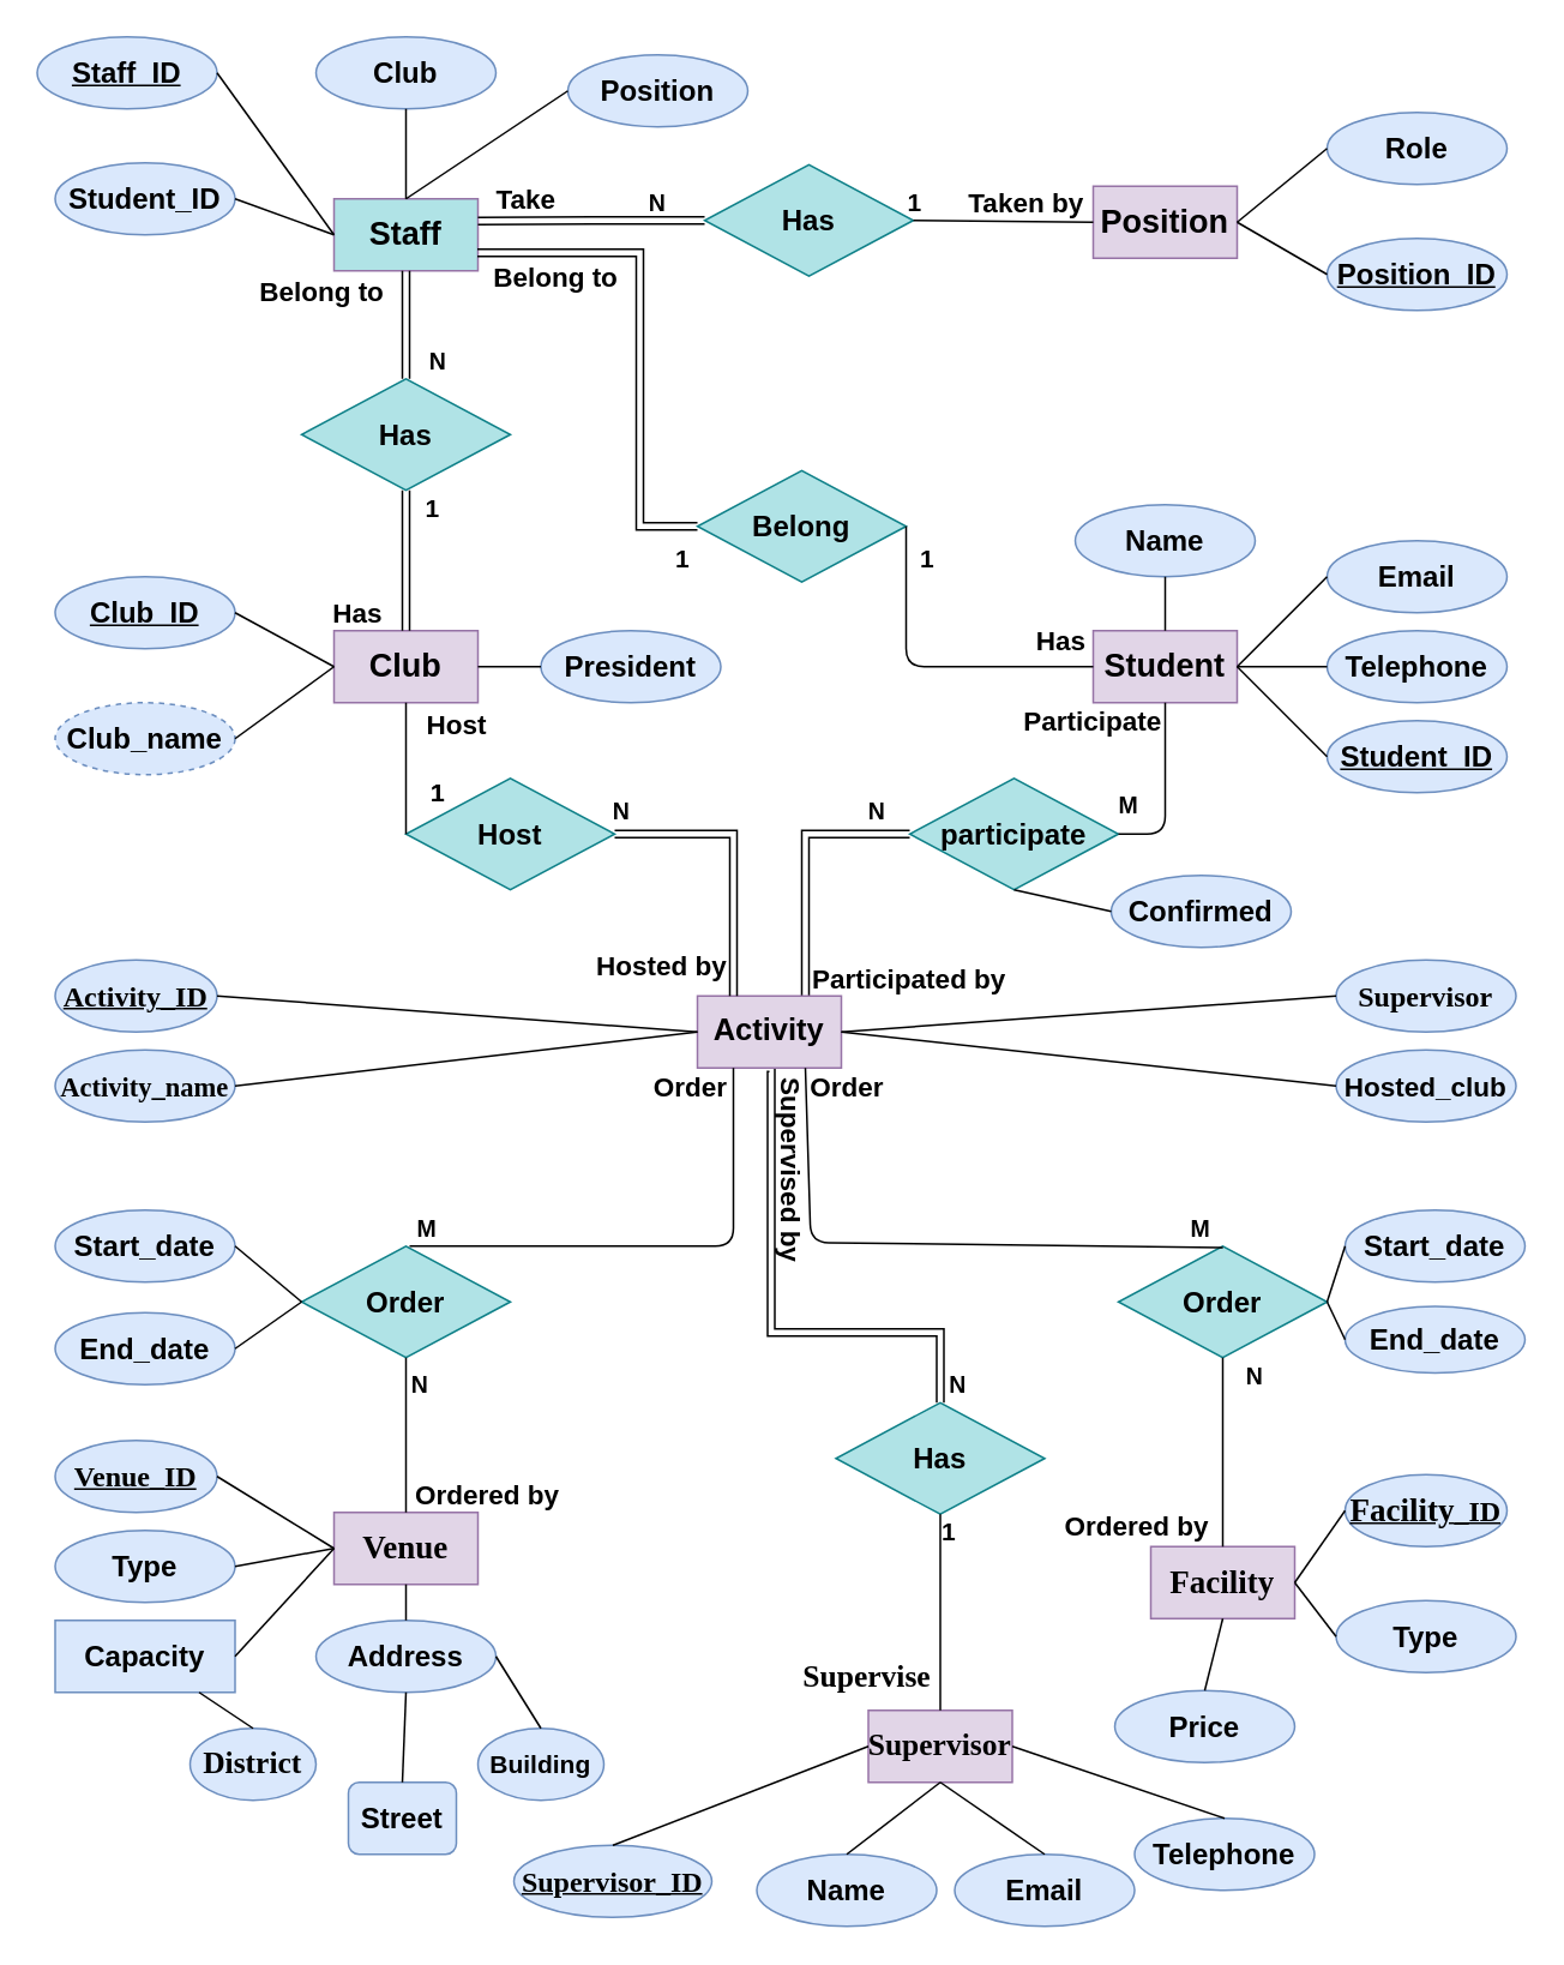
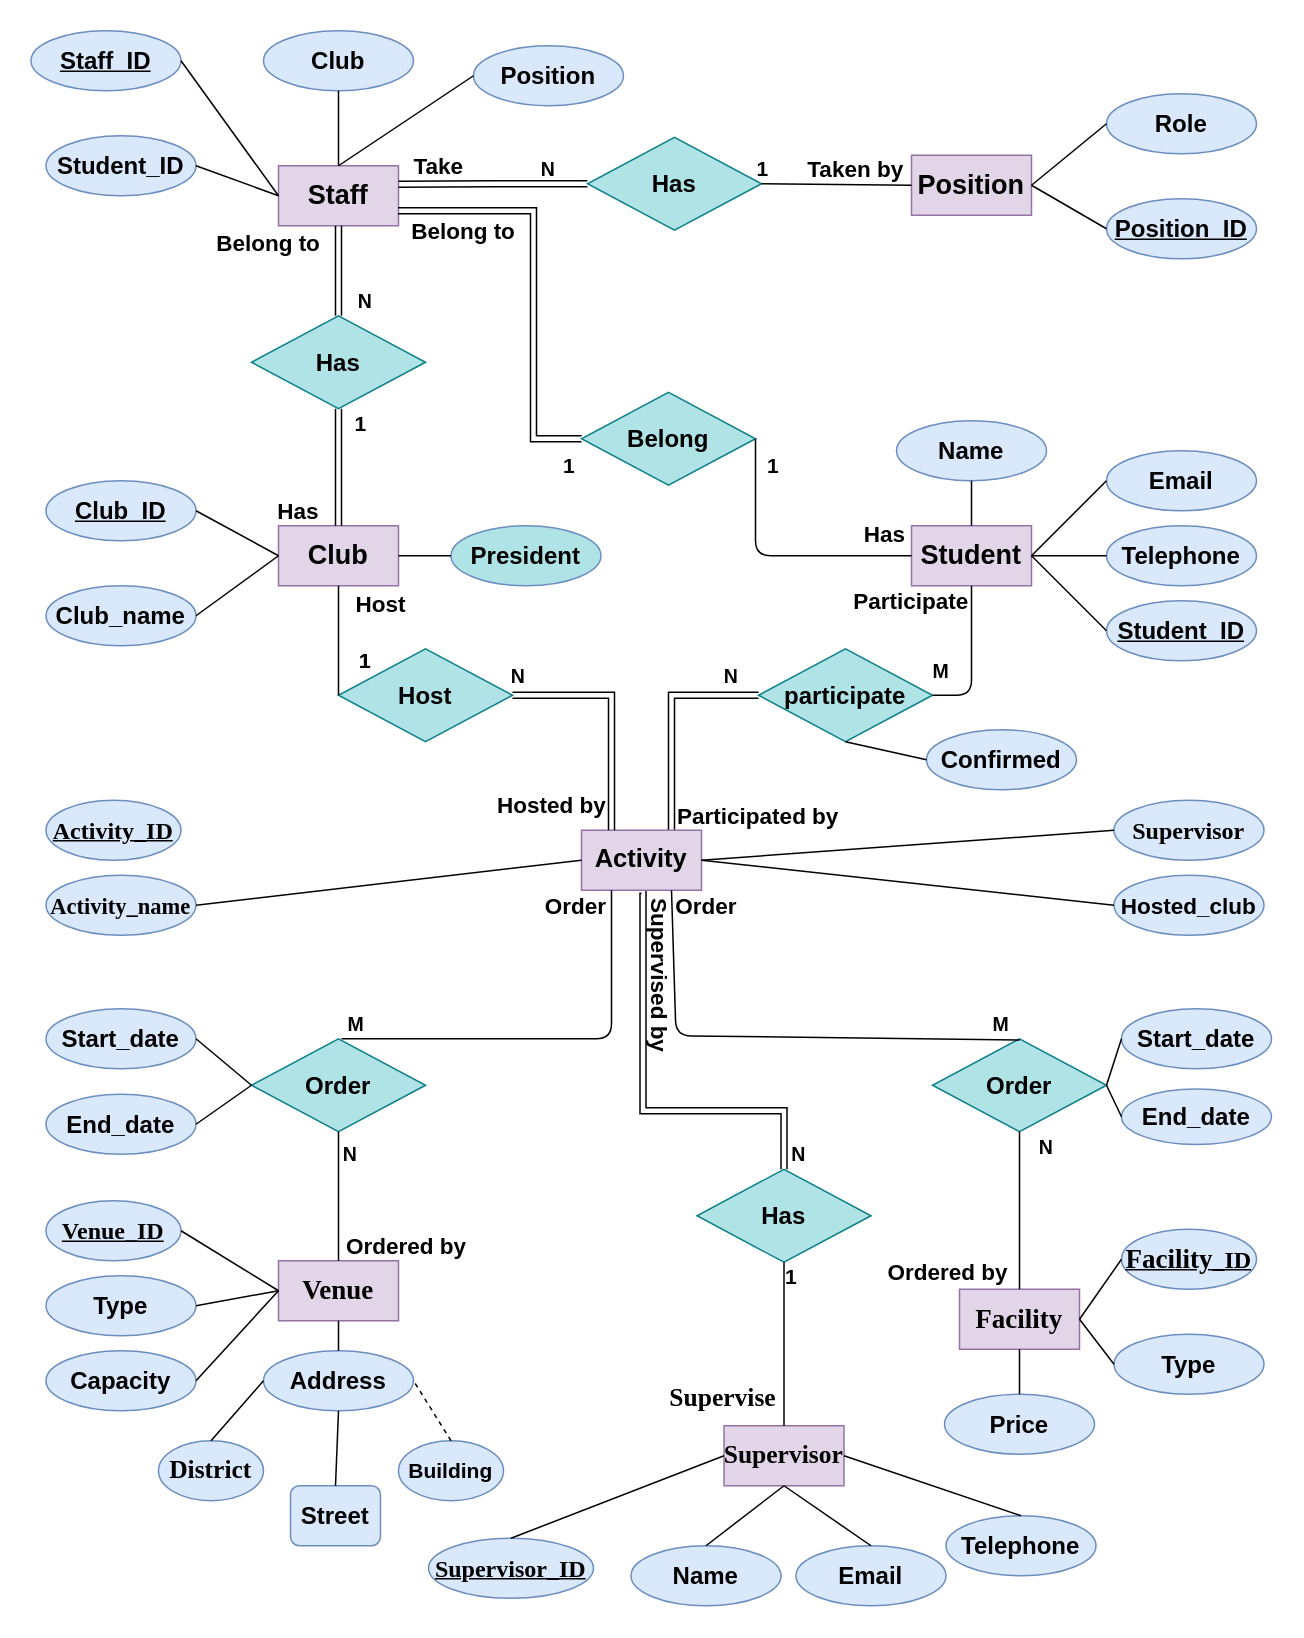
- <mxCell id="9" value="&lt;font style=&quot;font-size: 18px&quot;&gt;&lt;span&gt;&lt;font style=&quot;font-size: 18px&quot;&gt;Staff&lt;/font&gt;&lt;/span&gt;&lt;/font&gt;" style="rounded=0;whiteSpace=wrap;html=1;fontSize=13;fontStyle=1;fillColor=#b0e3e6;strokeColor=#9673a6;" parent="1" vertex="1"><mxGeometry x="185" y="110" width="80" height="40" as="geometry" /></mxCell>
+ <mxCell id="9" value="&lt;font style=&quot;font-size: 18px&quot;&gt;&lt;span&gt;&lt;font style=&quot;font-size: 18px&quot;&gt;Staff&lt;/font&gt;&lt;/span&gt;&lt;/font&gt;" style="rounded=0;whiteSpace=wrap;html=1;fontSize=13;fontStyle=1;fillColor=#e1d5e7;strokeColor=#9673a6;" parent="1" vertex="1"><mxGeometry x="185" y="110" width="80" height="40" as="geometry" /></mxCell>
- <mxCell id="106" value="&lt;font style=&quot;font-size: 16px&quot;&gt;President&lt;/font&gt;" style="ellipse;whiteSpace=wrap;html=1;fontSize=13;fillColor=#dae8fc;strokeColor=#6c8ebf;fontStyle=1" parent="1" vertex="1"><mxGeometry x="300" y="350" width="100" height="40" as="geometry" /></mxCell>
+ <mxCell id="106" value="&lt;font style=&quot;font-size: 16px&quot;&gt;President&lt;/font&gt;" style="ellipse;whiteSpace=wrap;html=1;fontSize=13;fillColor=#b0e3e6;strokeColor=#6c8ebf;fontStyle=1;" parent="1" vertex="1"><mxGeometry x="300" y="350" width="100" height="40" as="geometry" /></mxCell>
- <mxCell id="54" value="&lt;font style=&quot;font-size: 16px&quot;&gt;Club_name&lt;/font&gt;" style="ellipse;whiteSpace=wrap;html=1;fontSize=13;fillColor=#dae8fc;strokeColor=#6c8ebf;fontStyle=1;dashed=1;" parent="1" vertex="1"><mxGeometry x="30" y="390" width="100" height="40" as="geometry" /></mxCell>
+ <mxCell id="54" value="&lt;font style=&quot;font-size: 16px&quot;&gt;Club_name&lt;/font&gt;" style="ellipse;whiteSpace=wrap;html=1;fontSize=13;fillColor=#dae8fc;strokeColor=#6c8ebf;fontStyle=1" parent="1" vertex="1"><mxGeometry x="30" y="390" width="100" height="40" as="geometry" /></mxCell>
- <mxCell id="14" value="" style="endArrow=none;html=1;fontSize=13;exitX=1;exitY=0.5;exitDx=0;exitDy=0;entryX=0;entryY=0.5;entryDx=0;entryDy=0;fontStyle=1" parent="1" source="12" target="4" edge="1"><mxGeometry width="50" height="50" relative="1" as="geometry"><mxPoint x="305" y="675" as="sourcePoint" /><mxPoint x="385" y="570" as="targetPoint" /></mxGeometry></mxCell>
- <mxCell id="24" value="&lt;font style=&quot;font-size: 16px&quot;&gt;Capacity&lt;/font&gt;" style="whiteSpace=wrap;html=1;fontSize=13;fillColor=#dae8fc;strokeColor=#6c8ebf;fontStyle=1;rounded=0;" parent="1" vertex="1"><mxGeometry x="30" y="900" width="100" height="40" as="geometry" /></mxCell>
+ <mxCell id="24" value="&lt;font style=&quot;font-size: 16px&quot;&gt;Capacity&lt;/font&gt;" style="ellipse;whiteSpace=wrap;html=1;fontSize=13;fillColor=#dae8fc;strokeColor=#6c8ebf;fontStyle=1" parent="1" vertex="1"><mxGeometry x="30" y="900" width="100" height="40" as="geometry" /></mxCell>
- <mxCell id="33" value="" style="endArrow=none;html=1;fontSize=13;entryX=1;entryY=0.5;entryDx=0;entryDy=0;exitX=0.5;exitY=0;exitDx=0;exitDy=0;" parent="1" source="31" target="22" edge="1"><mxGeometry width="50" height="50" relative="1" as="geometry"><mxPoint x="35" y="1190" as="sourcePoint" /><mxPoint x="85" y="1140" as="targetPoint" /></mxGeometry></mxCell>
+ <mxCell id="33" value="" style="endArrow=none;html=1;fontSize=13;entryX=1;entryY=0.5;entryDx=0;entryDy=0;exitX=0.5;exitY=0;exitDx=0;exitDy=0;dashed=1;" parent="1" source="31" target="22" edge="1"><mxGeometry width="50" height="50" relative="1" as="geometry"><mxPoint x="35" y="1190" as="sourcePoint" /><mxPoint x="85" y="1140" as="targetPoint" /></mxGeometry></mxCell>
- <mxCell id="32" value="" style="endArrow=none;html=1;fontSize=13;exitX=0.5;exitY=0;exitDx=0;exitDy=0;" parent="1" source="29" target="24" edge="1"><mxGeometry width="50" height="50" relative="1" as="geometry"><mxPoint x="35" y="1190" as="sourcePoint" /><mxPoint x="85" y="1140" as="targetPoint" /></mxGeometry></mxCell>
+ <mxCell id="32" value="" style="endArrow=none;html=1;fontSize=13;entryX=0;entryY=0.5;entryDx=0;entryDy=0;exitX=0.5;exitY=0;exitDx=0;exitDy=0;" parent="1" source="29" target="22" edge="1"><mxGeometry width="50" height="50" relative="1" as="geometry"><mxPoint x="35" y="1190" as="sourcePoint" /><mxPoint x="85" y="1140" as="targetPoint" /></mxGeometry></mxCell>
- <mxCell id="50" value="&lt;font style=&quot;font-size: 16px&quot;&gt;Price&lt;/font&gt;" style="ellipse;whiteSpace=wrap;html=1;fontSize=13;fillColor=#dae8fc;strokeColor=#6c8ebf;fontStyle=1" parent="1" vertex="1"><mxGeometry x="619" y="939" width="100" height="40" as="geometry" /></mxCell>
+ <mxCell id="50" value="&lt;font style=&quot;font-size: 16px&quot;&gt;Price&lt;/font&gt;" style="ellipse;whiteSpace=wrap;html=1;fontSize=13;fillColor=#dae8fc;strokeColor=#6c8ebf;fontStyle=1" parent="1" vertex="1"><mxGeometry x="629" y="929" width="100" height="40" as="geometry" /></mxCell>
